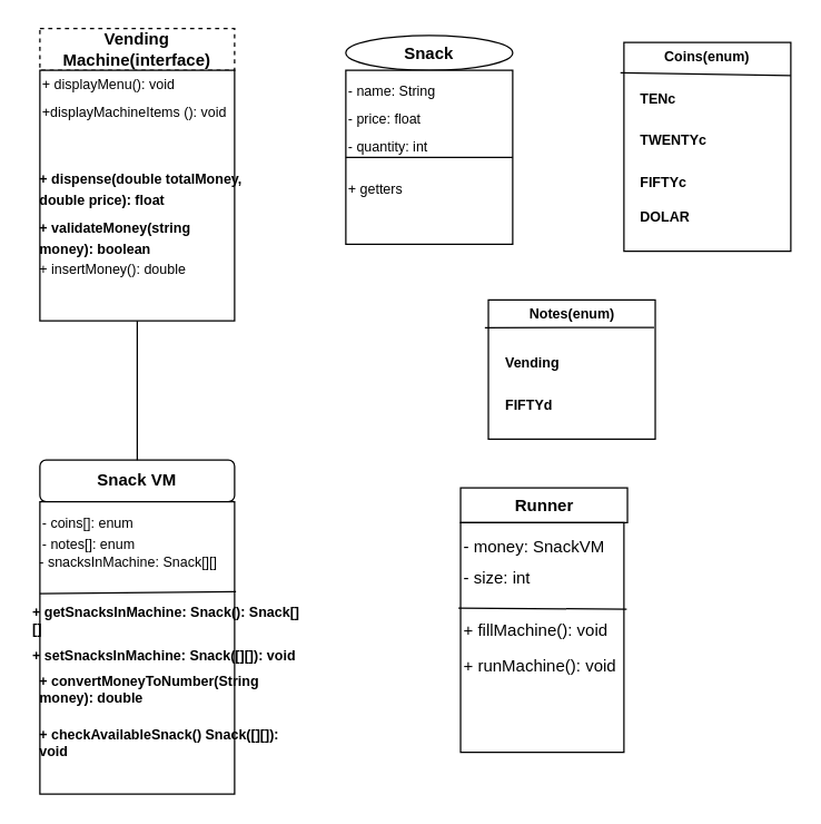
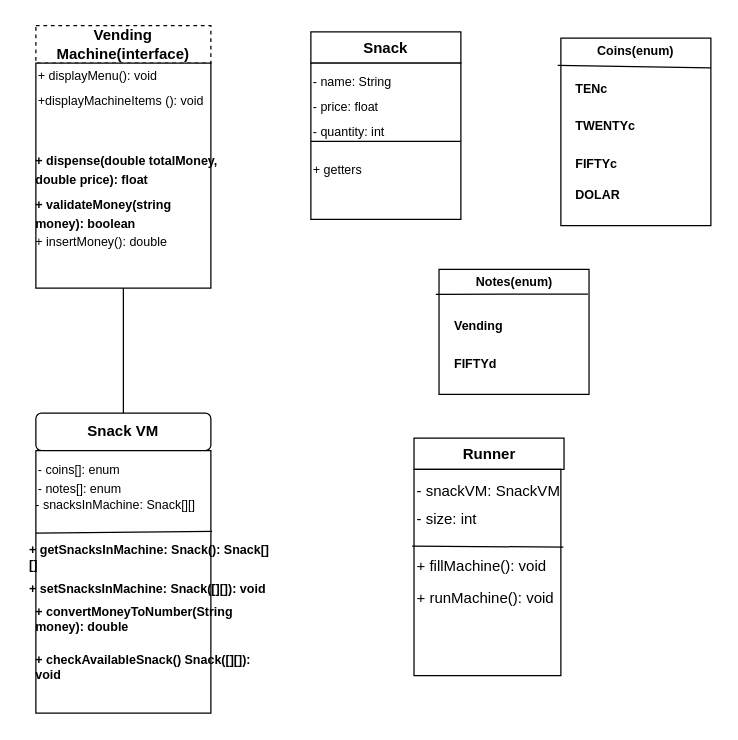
- <mxCell id="10" value="Snack" style="ellipse;whiteSpace=wrap;html=1;fontStyle=1;" vertex="1" parent="1"><mxGeometry x="248" y="25" width="120" height="25" as="geometry" /></mxCell>
+ <mxCell id="10" value="Snack" style="rounded=0;whiteSpace=wrap;html=1;fontStyle=1" vertex="1" parent="1"><mxGeometry x="248" y="25" width="120" height="25" as="geometry" /></mxCell>
- <mxCell id="41" value="&lt;font style=&quot;font-size: 12px;&quot;&gt;- money: SnackVM&lt;/font&gt;" style="text;html=1;strokeColor=none;fillColor=none;align=left;verticalAlign=middle;whiteSpace=wrap;rounded=0;fontSize=10;" vertex="1" parent="1"><mxGeometry x="330.52" y="380" width="140" height="25" as="geometry" /></mxCell>
+ <mxCell id="41" value="&lt;font style=&quot;font-size: 12px;&quot;&gt;- snackVM: SnackVM&lt;/font&gt;" style="text;html=1;strokeColor=none;fillColor=none;align=left;verticalAlign=middle;whiteSpace=wrap;rounded=0;fontSize=10;" vertex="1" parent="1"><mxGeometry x="330.52" y="380" width="140" height="25" as="geometry" /></mxCell>
